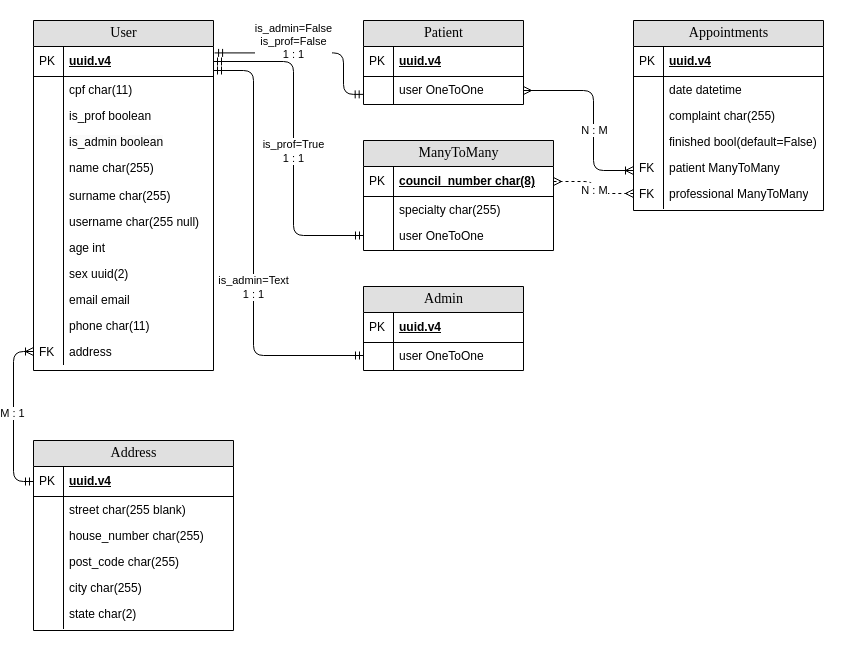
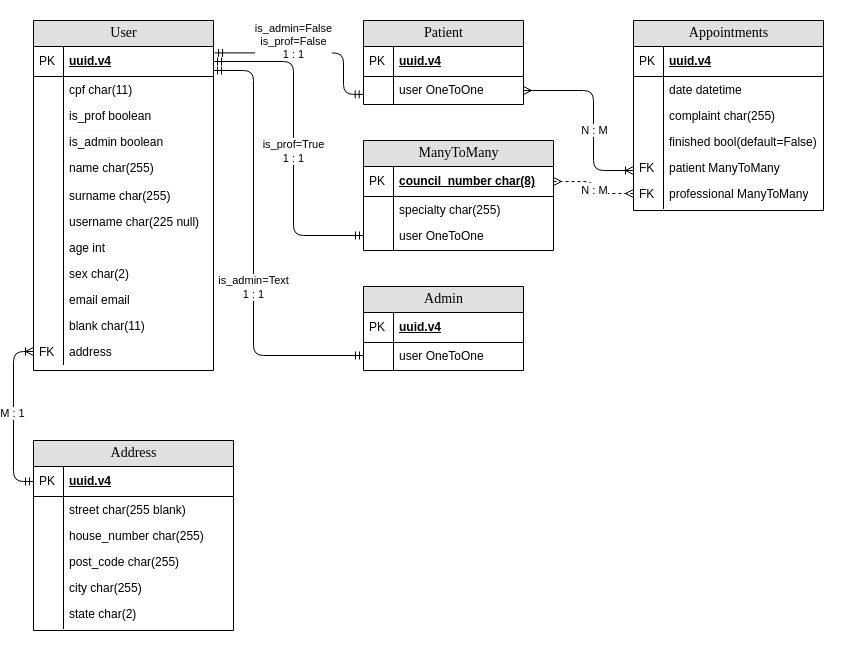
- <mxCell id="17" value="username char(255 null)" style="shape=partialRectangle;top=0;left=0;right=0;bottom=0;html=1;align=left;verticalAlign=top;fillColor=none;spacingLeft=34;spacingRight=4;whiteSpace=wrap;overflow=hidden;rotatable=0;points=[[0,0.5],[1,0.5]];portConstraint=eastwest;dropTarget=0;" vertex="1" parent="2"><mxGeometry y="188" width="180" height="26" as="geometry" /></mxCell>
+ <mxCell id="17" value="username char(225 null)" style="shape=partialRectangle;top=0;left=0;right=0;bottom=0;html=1;align=left;verticalAlign=top;fillColor=none;spacingLeft=34;spacingRight=4;whiteSpace=wrap;overflow=hidden;rotatable=0;points=[[0,0.5],[1,0.5]];portConstraint=eastwest;dropTarget=0;" vertex="1" parent="2"><mxGeometry y="188" width="180" height="26" as="geometry" /></mxCell>
- <mxCell id="21" value="sex uuid(2)" style="shape=partialRectangle;top=0;left=0;right=0;bottom=0;html=1;align=left;verticalAlign=top;fillColor=none;spacingLeft=34;spacingRight=4;whiteSpace=wrap;overflow=hidden;rotatable=0;points=[[0,0.5],[1,0.5]];portConstraint=eastwest;dropTarget=0;" vertex="1" parent="2"><mxGeometry y="240" width="180" height="26" as="geometry" /></mxCell>
+ <mxCell id="21" value="sex char(2)" style="shape=partialRectangle;top=0;left=0;right=0;bottom=0;html=1;align=left;verticalAlign=top;fillColor=none;spacingLeft=34;spacingRight=4;whiteSpace=wrap;overflow=hidden;rotatable=0;points=[[0,0.5],[1,0.5]];portConstraint=eastwest;dropTarget=0;" vertex="1" parent="2"><mxGeometry y="240" width="180" height="26" as="geometry" /></mxCell>
- <mxCell id="25" value="phone char(11)" style="shape=partialRectangle;top=0;left=0;right=0;bottom=0;html=1;align=left;verticalAlign=top;fillColor=none;spacingLeft=34;spacingRight=4;whiteSpace=wrap;overflow=hidden;rotatable=0;points=[[0,0.5],[1,0.5]];portConstraint=eastwest;dropTarget=0;" vertex="1" parent="2"><mxGeometry y="292" width="180" height="26" as="geometry" /></mxCell>
+ <mxCell id="25" value="blank char(11)" style="shape=partialRectangle;top=0;left=0;right=0;bottom=0;html=1;align=left;verticalAlign=top;fillColor=none;spacingLeft=34;spacingRight=4;whiteSpace=wrap;overflow=hidden;rotatable=0;points=[[0,0.5],[1,0.5]];portConstraint=eastwest;dropTarget=0;" vertex="1" parent="2"><mxGeometry y="292" width="180" height="26" as="geometry" /></mxCell>
